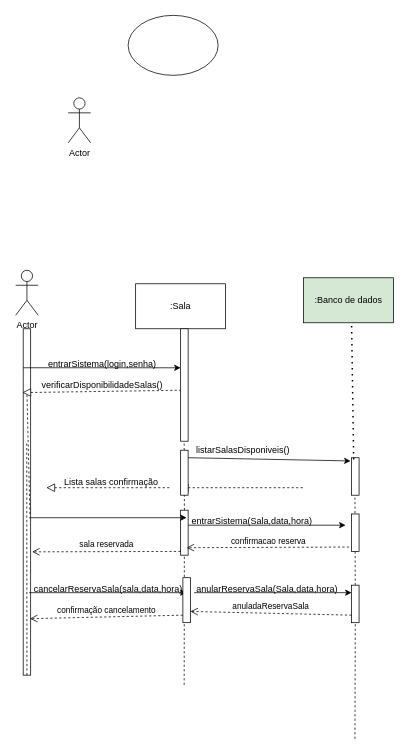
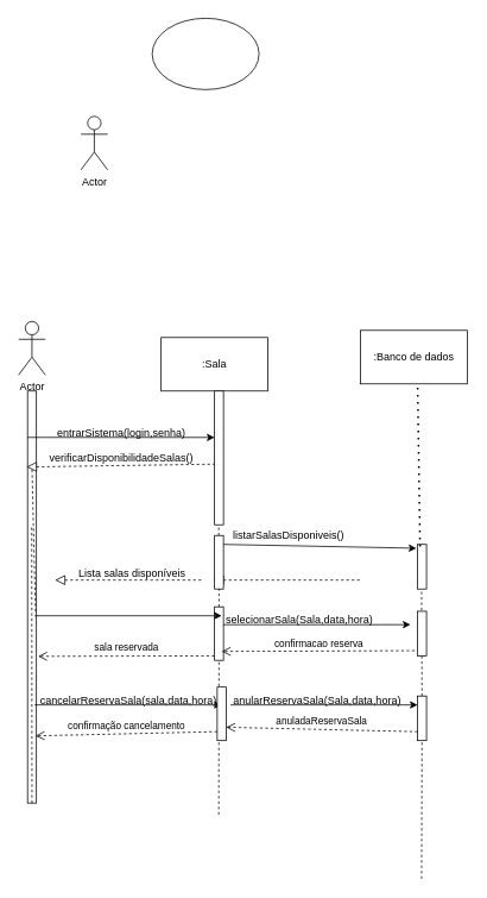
- <mxCell id="4" value=":Banco de dados" style="rounded=0;whiteSpace=wrap;html=1;fillColor=#d5e8d4;" parent="1" vertex="1"><mxGeometry x="404" y="370" width="120" height="60" as="geometry" /></mxCell>
+ <mxCell id="4" value=":Banco de dados" style="rounded=0;whiteSpace=wrap;html=1;" parent="1" vertex="1"><mxGeometry x="404" y="370" width="120" height="60" as="geometry" /></mxCell>
- <mxCell id="26" value="Lista salas confirmação" style="text;html=1;align=center;verticalAlign=middle;resizable=0;points=[];autosize=1;strokeColor=none;fillColor=none;" vertex="1" parent="1"><mxGeometry x="77" y="628" width="140" height="30" as="geometry" /></mxCell>
+ <mxCell id="26" value="Lista salas disponíveis" style="text;html=1;align=center;verticalAlign=middle;resizable=0;points=[];autosize=1;strokeColor=none;fillColor=none;" vertex="1" parent="1"><mxGeometry x="77" y="628" width="140" height="30" as="geometry" /></mxCell>
- <mxCell id="34" value="entrarSistema(Sala,data,hora)" style="text;html=1;align=center;verticalAlign=middle;resizable=0;points=[];autosize=1;strokeColor=none;fillColor=none;" vertex="1" parent="1"><mxGeometry x="240" y="680" width="190" height="30" as="geometry" /></mxCell>
+ <mxCell id="34" value="selecionarSala(Sala,data,hora)" style="text;html=1;align=center;verticalAlign=middle;resizable=0;points=[];autosize=1;strokeColor=none;fillColor=none;" vertex="1" parent="1"><mxGeometry x="240" y="680" width="190" height="30" as="geometry" /></mxCell>
